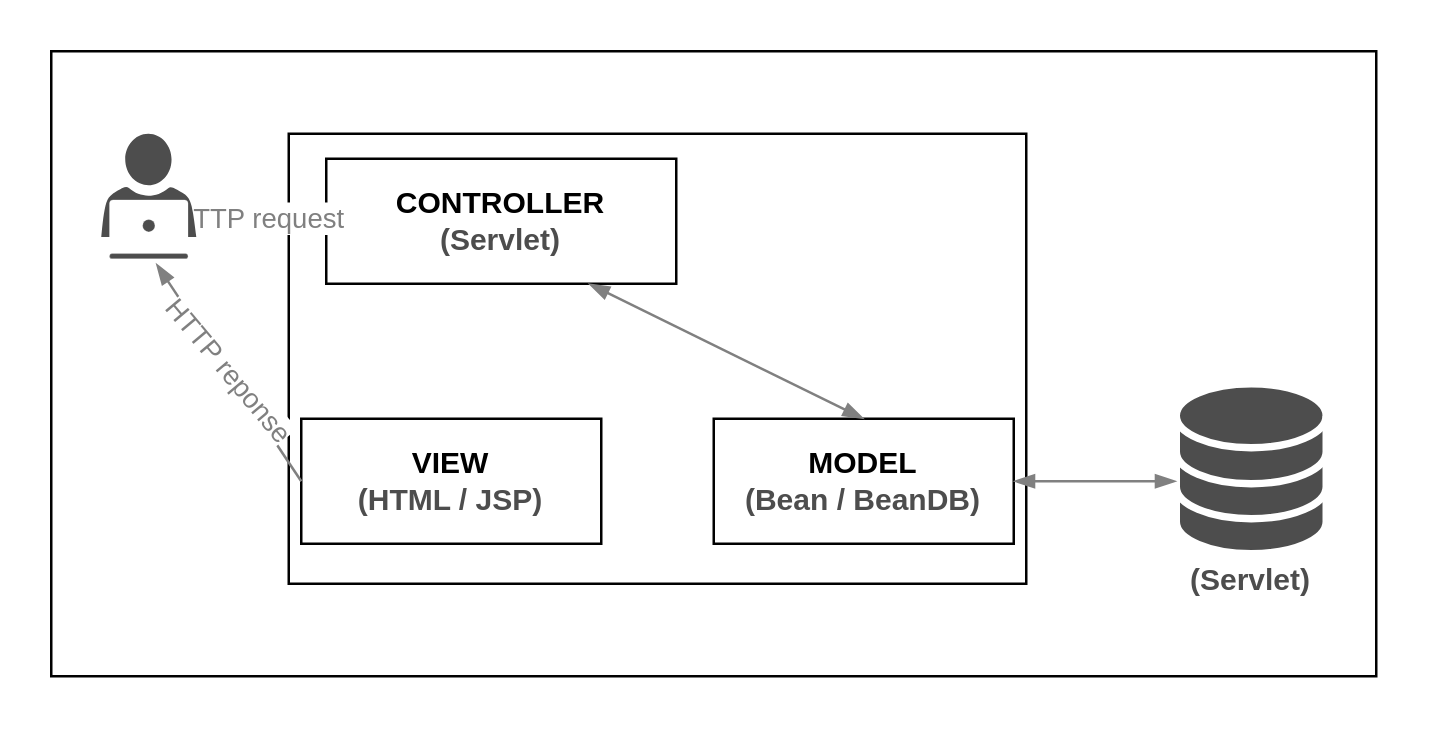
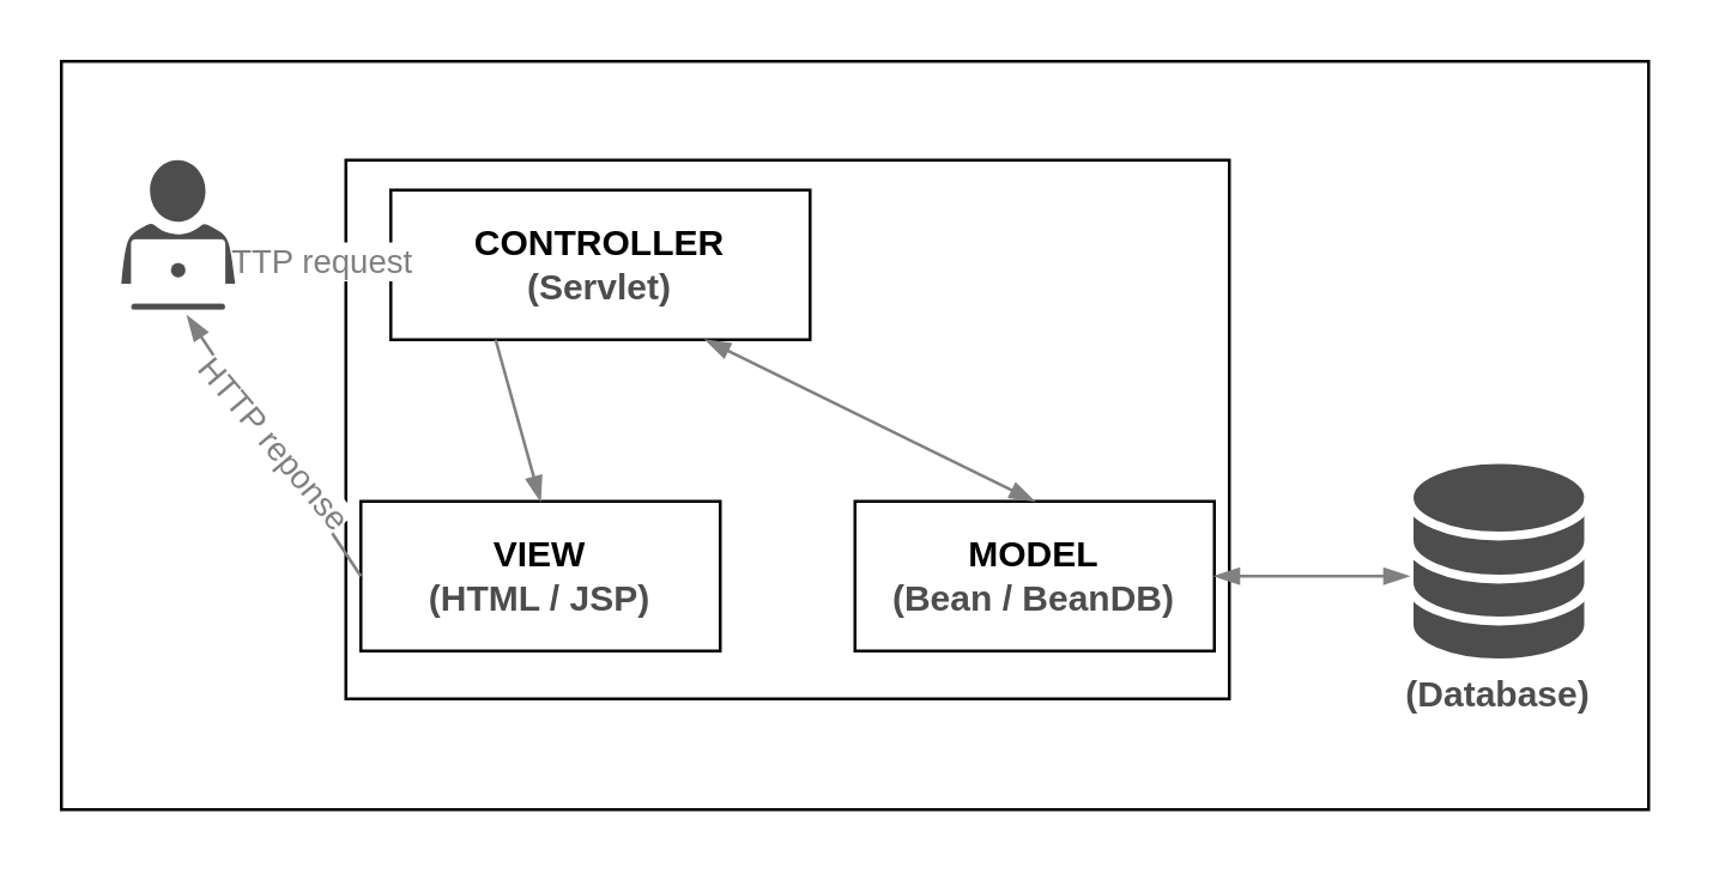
+ <mxCell id="9" value="" style="endArrow=blockThin;html=1;rounded=0;exitX=0.25;exitY=1;exitDx=0;exitDy=0;entryX=0.5;entryY=0;entryDx=0;entryDy=0;endFill=1;strokeColor=#808080;" parent="2" source="7" target="5" edge="1"><mxGeometry width="50" height="50" relative="1" as="geometry"><mxPoint x="250" y="103" as="sourcePoint" /><mxPoint x="320" y="157" as="targetPoint" /></mxGeometry></mxCell>
- <mxCell id="22" value="&lt;b&gt;&lt;font color=&quot;#4D4D4D&quot;&gt;(Servlet)&lt;/font&gt;&lt;/b&gt;" style="text;html=1;strokeColor=none;fillColor=none;align=center;verticalAlign=middle;whiteSpace=wrap;rounded=0;fontColor=default;strokeWidth=1;" parent="2" vertex="1"><mxGeometry x="450" y="197" width="60" height="30" as="geometry" /></mxCell>
+ <mxCell id="22" value="&lt;b&gt;&lt;font color=&quot;#4D4D4D&quot;&gt;(Database)&lt;/font&gt;&lt;/b&gt;" style="text;html=1;strokeColor=none;fillColor=none;align=center;verticalAlign=middle;whiteSpace=wrap;rounded=0;fontColor=default;strokeWidth=1;" parent="2" vertex="1"><mxGeometry x="450" y="197" width="60" height="30" as="geometry" /></mxCell>
